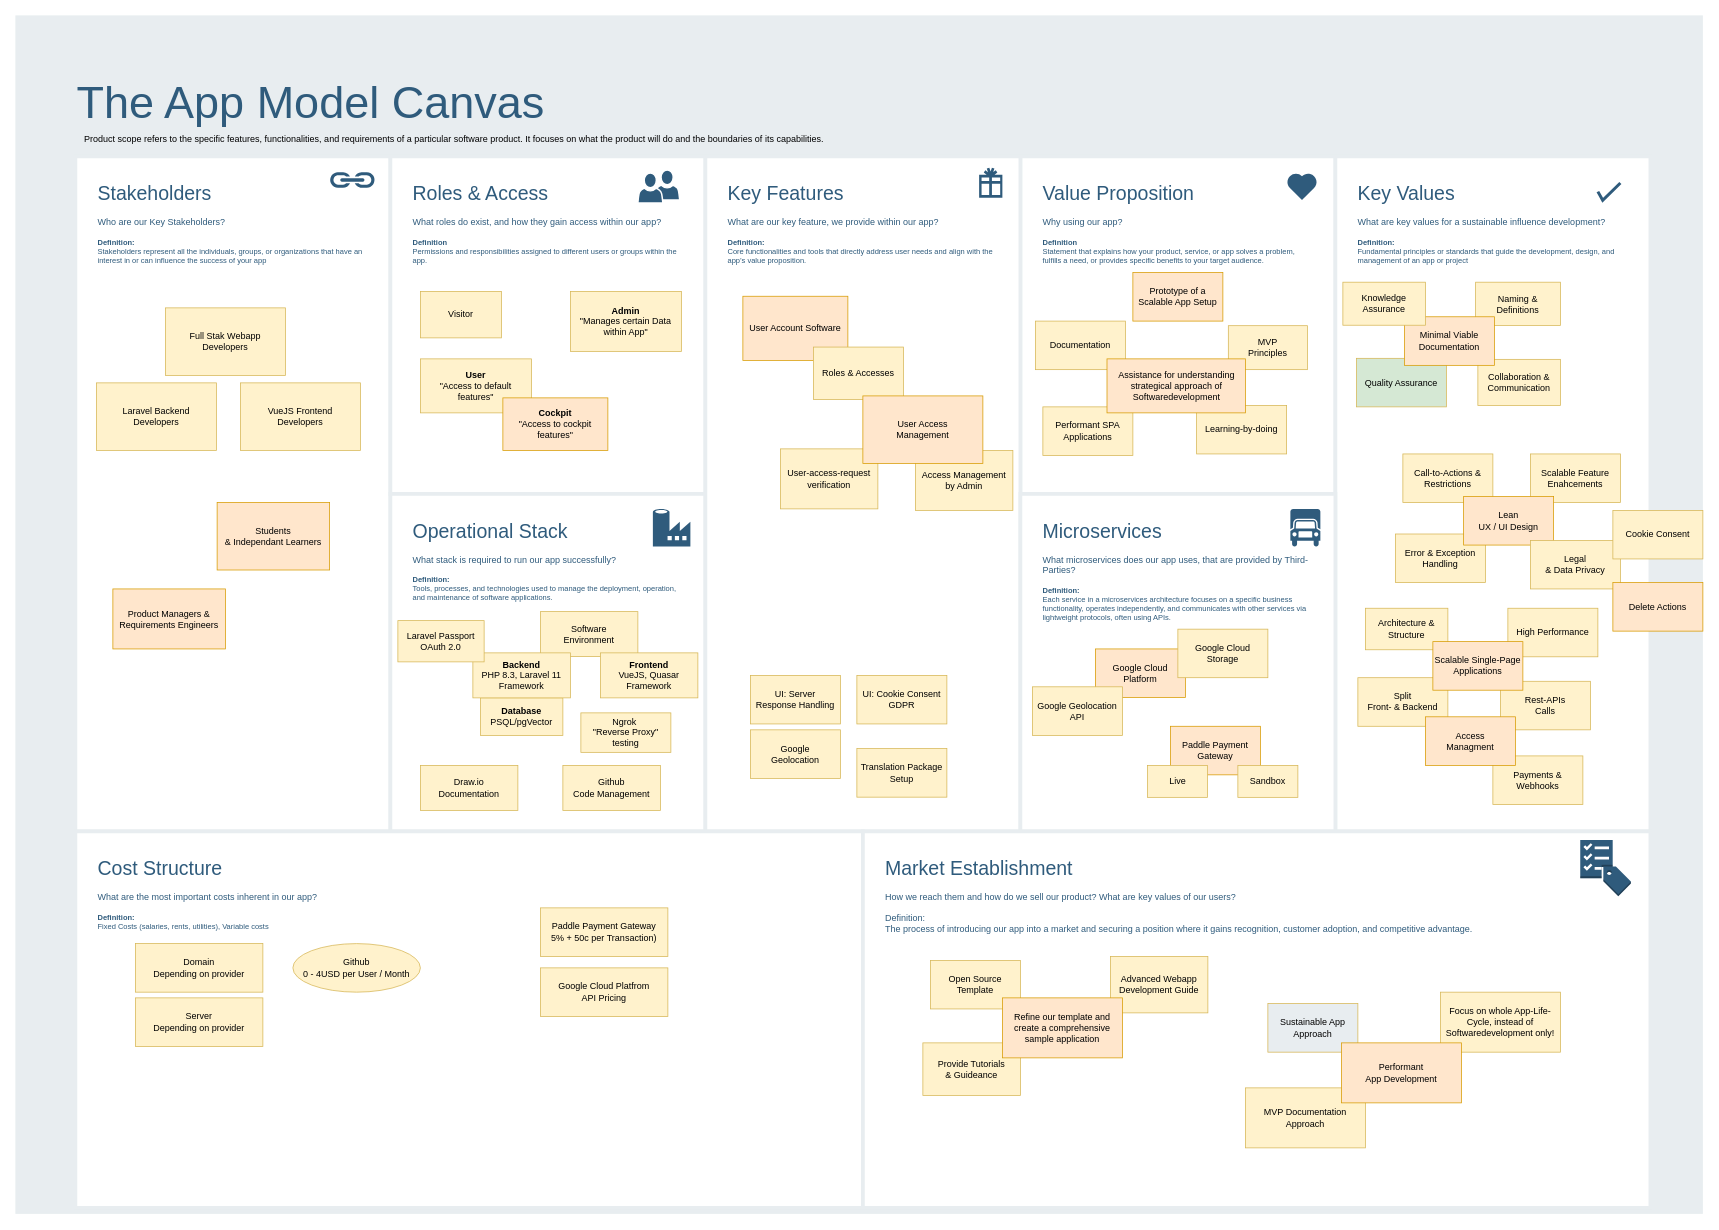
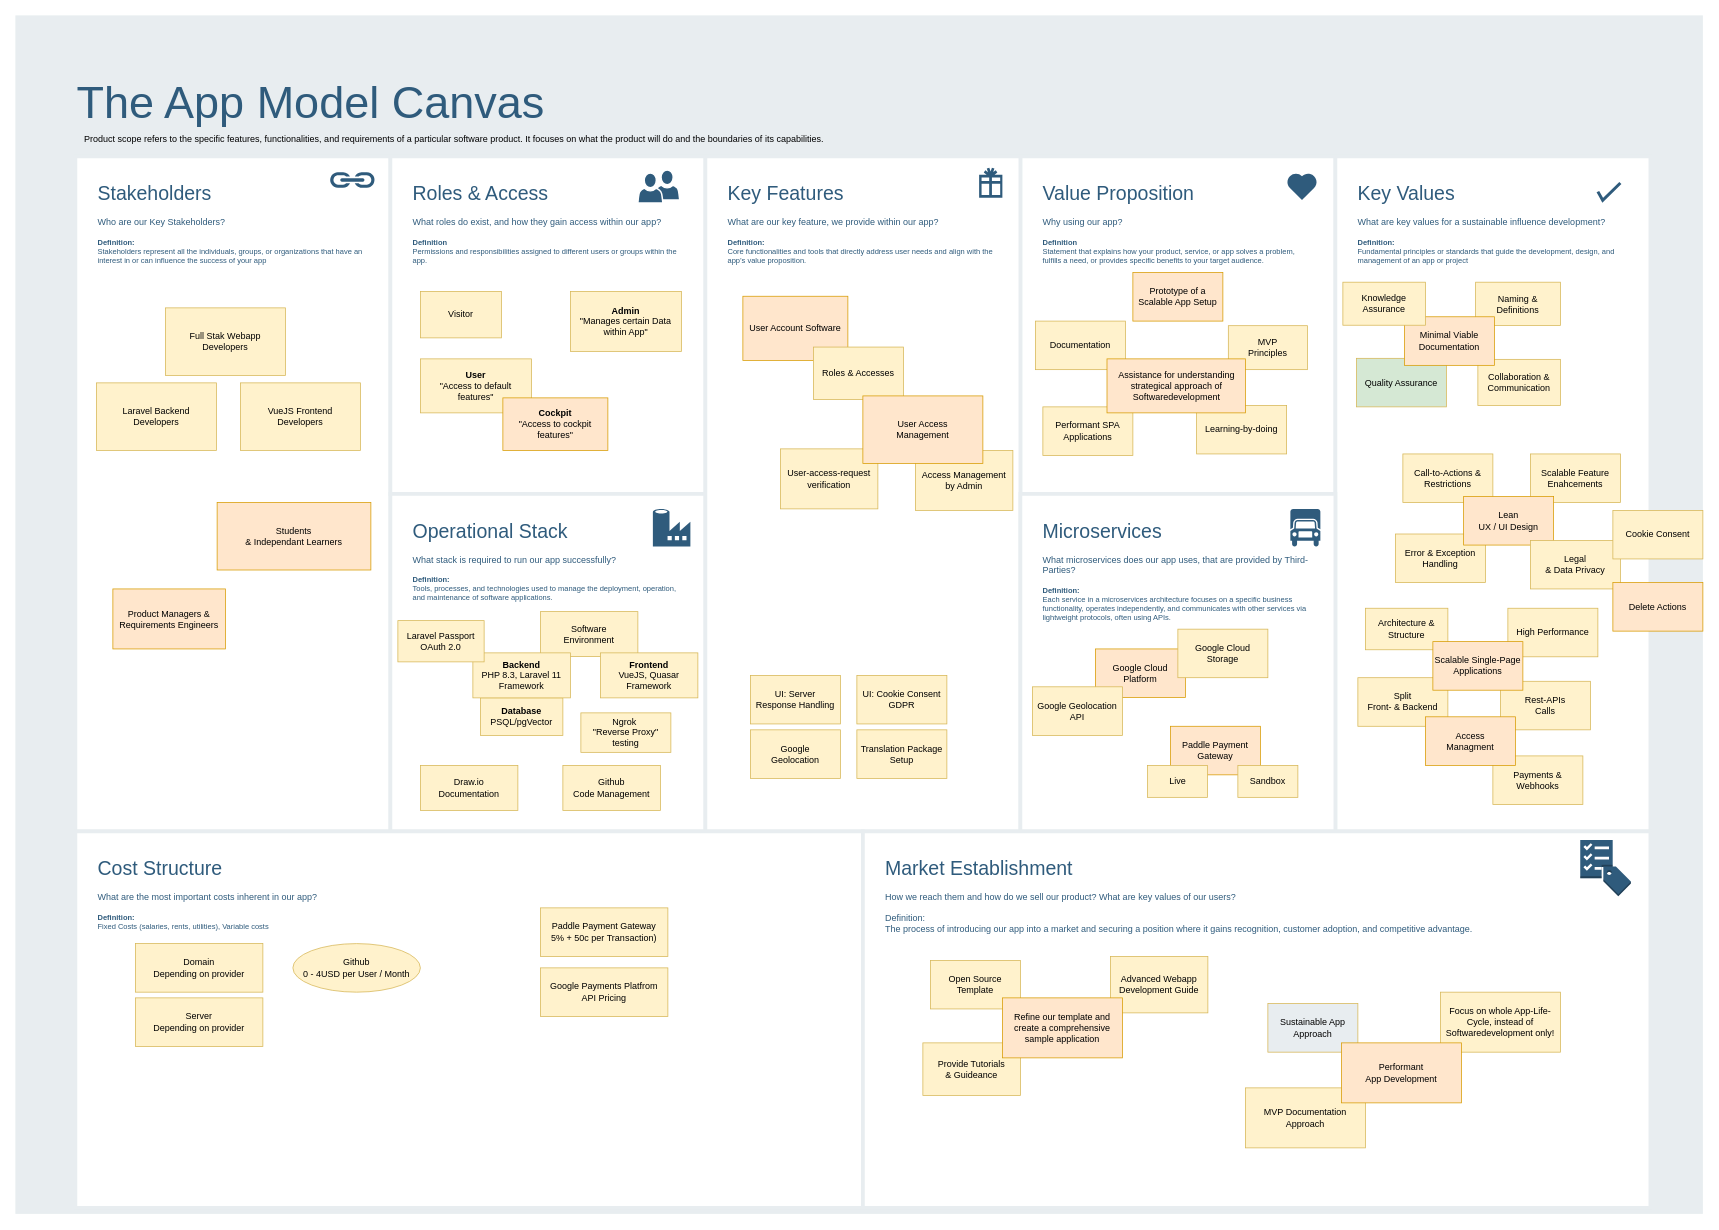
- <mxCell id="27" value="Students&lt;br&gt;&amp;amp; Independant Learners" style="rounded=0;whiteSpace=wrap;html=1;fillColor=#ffe6cc;strokeColor=#d79b00;" parent="1" vertex="1"><mxGeometry x="289" y="669.5" width="150" height="90" as="geometry" /></mxCell>
+ <mxCell id="27" value="Students&lt;br&gt;&amp;amp; Independant Learners" style="rounded=0;whiteSpace=wrap;html=1;fillColor=#ffe6cc;strokeColor=#d79b00;" parent="1" vertex="1"><mxGeometry x="289" y="669.5" width="205" height="90" as="geometry" /></mxCell>
- <mxCell id="88" value="Translation Package&lt;br&gt;Setup" style="rounded=0;whiteSpace=wrap;html=1;fillColor=#fff2cc;strokeColor=#d6b656;" parent="1" vertex="1"><mxGeometry x="1142" y="997.62" width="120" height="64.75" as="geometry" /></mxCell>
+ <mxCell id="88" value="Translation Package&lt;br&gt;Setup" style="rounded=0;whiteSpace=wrap;html=1;fillColor=#fff2cc;strokeColor=#d6b656;" parent="1" vertex="1"><mxGeometry x="1142" y="972.62" width="120" height="64.75" as="geometry" /></mxCell>
- <mxCell id="49" value="Google Cloud Platfrom&lt;div&gt;API Pricing&lt;/div&gt;" style="rounded=0;whiteSpace=wrap;html=1;fillColor=#fff2cc;strokeColor=#d6b656;" parent="1" vertex="1"><mxGeometry x="720" y="1290" width="170" height="64.75" as="geometry" /></mxCell>
+ <mxCell id="49" value="Google Payments Platfrom&lt;div&gt;API Pricing&lt;/div&gt;" style="rounded=0;whiteSpace=wrap;html=1;fillColor=#fff2cc;strokeColor=#d6b656;" parent="1" vertex="1"><mxGeometry x="720" y="1290" width="170" height="64.75" as="geometry" /></mxCell>
